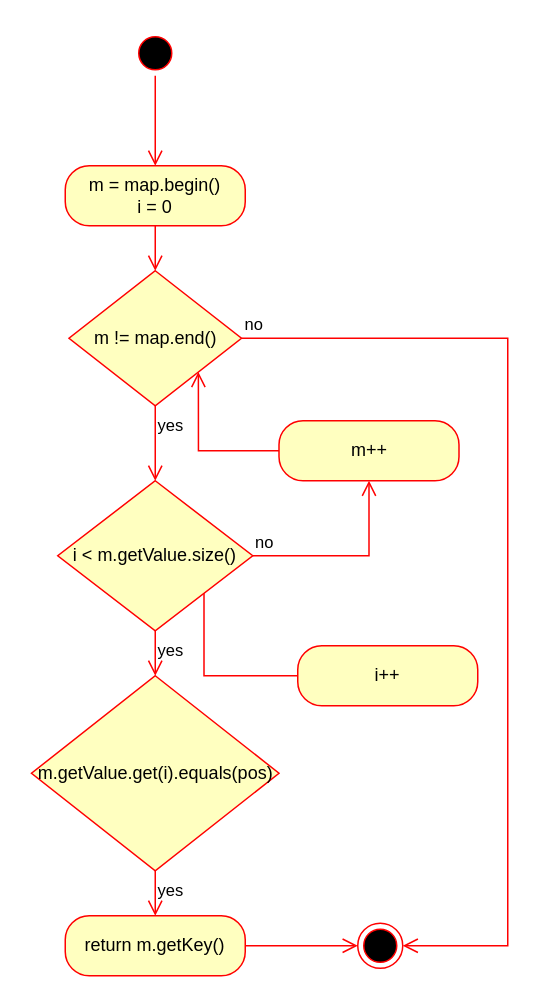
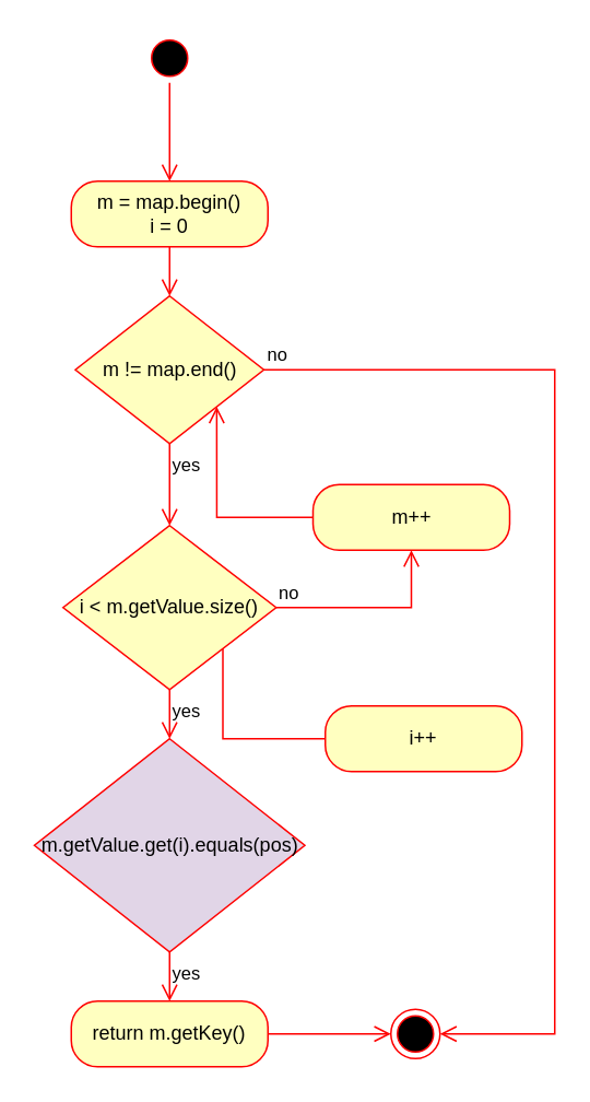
- <mxCell id="19" value="m++" style="rounded=1;whiteSpace=wrap;html=1;arcSize=40;fontColor=#000000;fillColor=#ffffc0;strokeColor=#ff0000;" vertex="1" parent="1"><mxGeometry x="185.5" y="280" width="120" height="40" as="geometry" /></mxCell>
+ <mxCell id="19" value="m++" style="rounded=1;whiteSpace=wrap;html=1;arcSize=40;fontColor=#000000;fillColor=#ffffc0;strokeColor=#ff0000;" vertex="1" parent="1"><mxGeometry x="190.5" y="295" width="120" height="40" as="geometry" /></mxCell>
- <mxCell id="12" value="m.getValue.get(i).equals(pos)" style="rhombus;whiteSpace=wrap;html=1;fillColor=#ffffc0;strokeColor=#ff0000;" vertex="1" parent="1"><mxGeometry x="20.5" y="450" width="165" height="130" as="geometry" /></mxCell>
+ <mxCell id="12" value="m.getValue.get(i).equals(pos)" style="rhombus;whiteSpace=wrap;html=1;fillColor=#e1d5e7;strokeColor=#ff0000;" vertex="1" parent="1"><mxGeometry x="20.5" y="450" width="165" height="130" as="geometry" /></mxCell>
